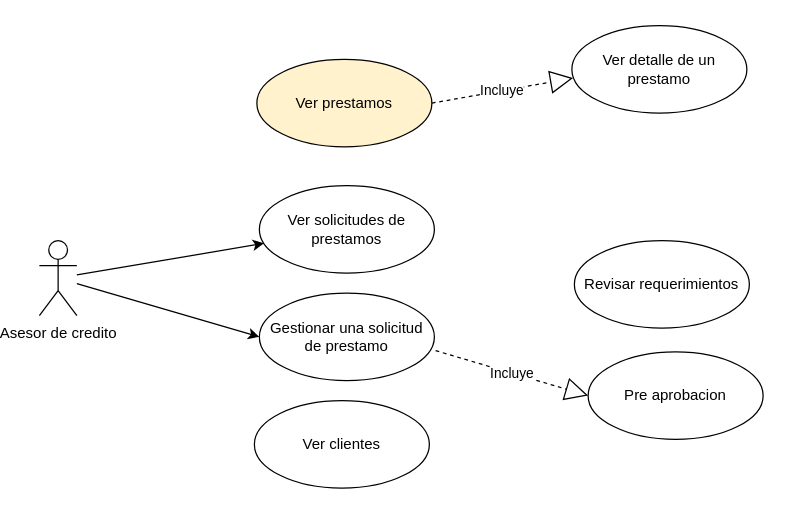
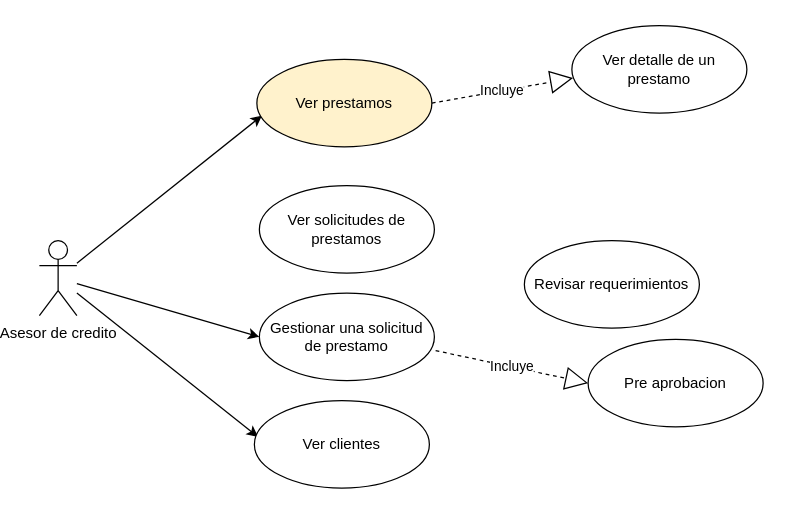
- <mxCell id="2" style="edgeStyle=none;html=1;" parent="1" source="4" target="9" edge="1"><mxGeometry relative="1" as="geometry" /></mxCell>
+ <mxCell id="2" style="edgeStyle=none;html=1;entryX=0.029;entryY=0.643;entryDx=0;entryDy=0;entryPerimeter=0;" parent="1" source="4" target="5" edge="1"><mxGeometry relative="1" as="geometry" /></mxCell>
- <mxCell id="14" value="Revisar requerimientos" style="ellipse;whiteSpace=wrap;html=1;" vertex="1" parent="1"><mxGeometry x="448" y="192" width="140" height="70" as="geometry" /></mxCell>
+ <mxCell id="14" value="Revisar requerimientos" style="ellipse;whiteSpace=wrap;html=1;" vertex="1" parent="1"><mxGeometry x="408" y="192" width="140" height="70" as="geometry" /></mxCell>
+ <mxCell id="3" style="edgeStyle=none;html=1;entryX=0.021;entryY=0.414;entryDx=0;entryDy=0;entryPerimeter=0;" parent="1" source="4" target="7" edge="1"><mxGeometry relative="1" as="geometry" /></mxCell>
- <mxCell id="11" value="Pre aprobacion" style="ellipse;whiteSpace=wrap;html=1;" parent="1" vertex="1"><mxGeometry x="459" y="281" width="140" height="70" as="geometry" /></mxCell>
+ <mxCell id="11" value="Pre aprobacion" style="ellipse;whiteSpace=wrap;html=1;" parent="1" vertex="1"><mxGeometry x="459" y="271" width="140" height="70" as="geometry" /></mxCell>
